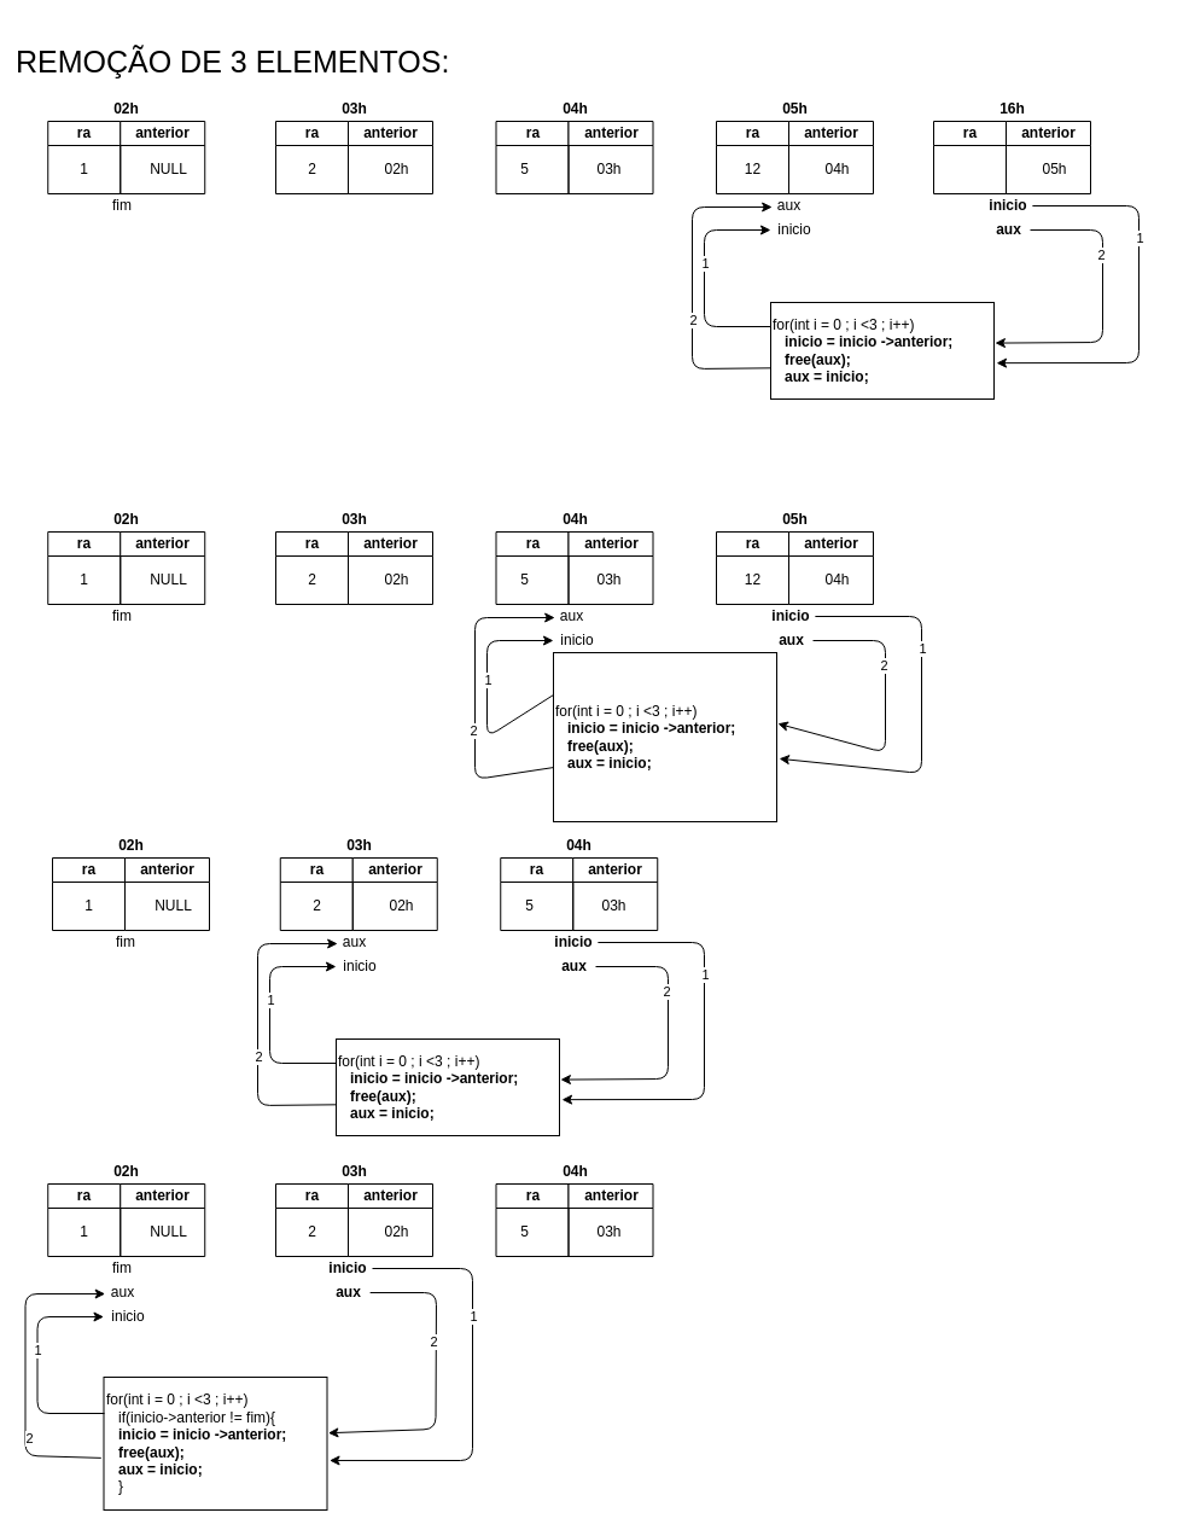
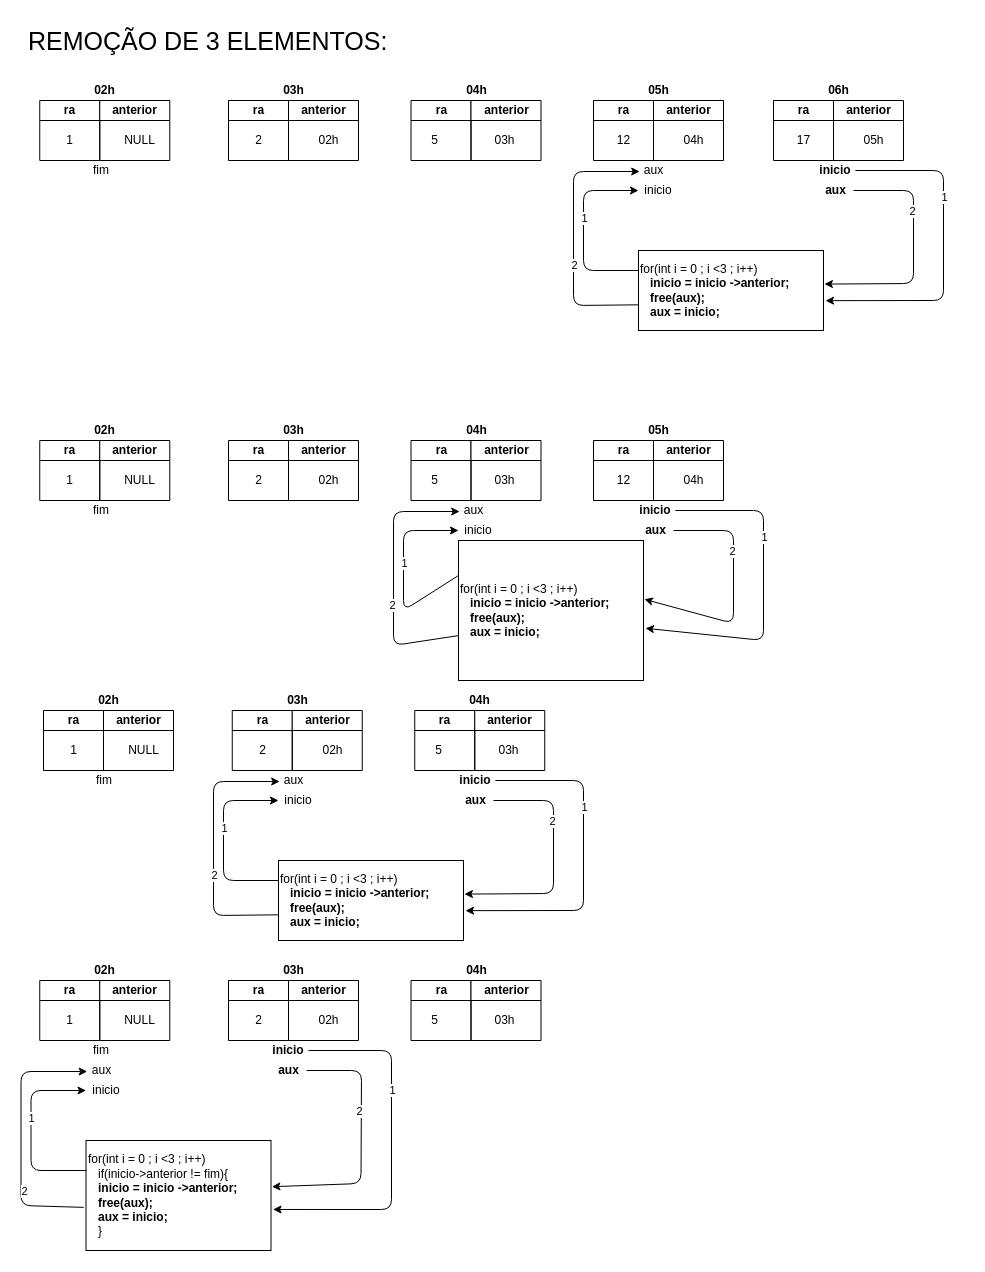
- <mxCell id="2" value="&lt;font style=&quot;font-size: 25px&quot;&gt;REMOÇÃO DE 3 ELEMENTOS:&lt;/font&gt;" style="text;html=1;strokeColor=none;fillColor=none;align=left;verticalAlign=middle;whiteSpace=wrap;rounded=0;strokeWidth=7;" vertex="1" parent="1"><mxGeometry x="10.5" y="30" width="410" height="40" as="geometry" /></mxCell>
+ <mxCell id="2" value="&lt;font style=&quot;font-size: 25px&quot;&gt;REMOÇÃO DE 3 ELEMENTOS:&lt;/font&gt;" style="text;html=1;strokeColor=none;fillColor=none;align=left;verticalAlign=middle;whiteSpace=wrap;rounded=0;strokeWidth=7;" vertex="1" parent="1"><mxGeometry x="25.5" y="20" width="410" height="40" as="geometry" /></mxCell>
- <mxCell id="27" value="16h" style="swimlane;html=1;childLayout=stackLayout;resizeParent=1;resizeParentMax=0;startSize=20;strokeWidth=7;strokeColor=none;" vertex="1" parent="1"><mxGeometry x="773" y="80" width="130" height="80" as="geometry" /></mxCell>
+ <mxCell id="27" value="06h" style="swimlane;html=1;childLayout=stackLayout;resizeParent=1;resizeParentMax=0;startSize=20;strokeWidth=7;strokeColor=none;" vertex="1" parent="1"><mxGeometry x="773" y="80" width="130" height="80" as="geometry" /></mxCell>
+ <mxCell id="29" value="17" style="text;html=1;align=center;verticalAlign=middle;resizable=0;points=[];autosize=1;" vertex="1" parent="28"><mxGeometry x="15" y="30" width="30" height="20" as="geometry" /></mxCell>
